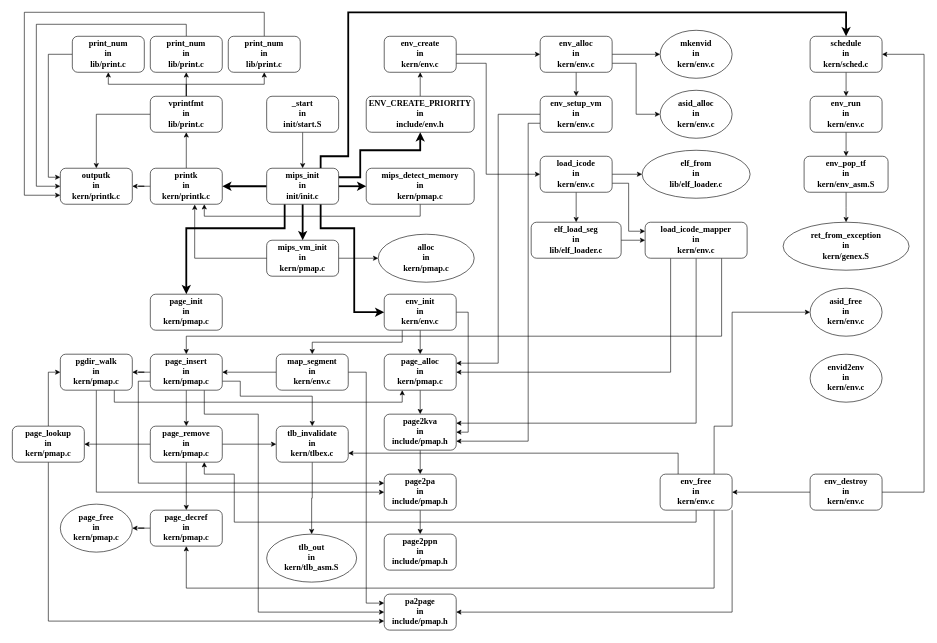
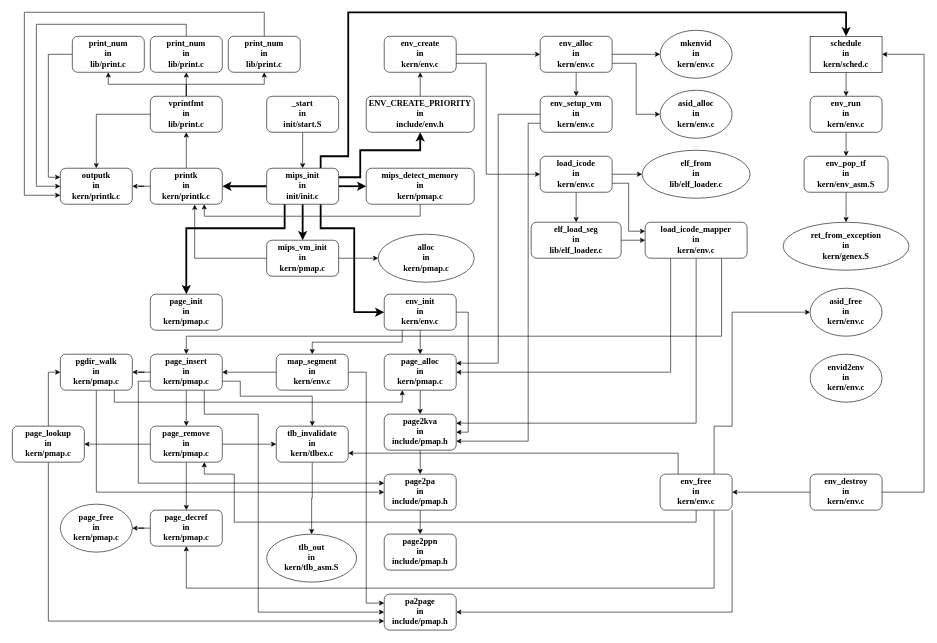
- <mxCell id="97" value="schedule&lt;div style=&quot;font-size: 14px;&quot;&gt;in&lt;/div&gt;&lt;div style=&quot;font-size: 14px;&quot;&gt;kern/sched.c&lt;/div&gt;" style="rounded=1;whiteSpace=wrap;html=1;fontSize=14;fontFamily=Lucida Console;fontStyle=1" vertex="1" parent="1"><mxGeometry x="1350" y="60" width="120" height="60" as="geometry" /></mxCell>
+ <mxCell id="97" value="schedule&lt;div style=&quot;font-size: 14px;&quot;&gt;in&lt;/div&gt;&lt;div style=&quot;font-size: 14px;&quot;&gt;kern/sched.c&lt;/div&gt;" style="whiteSpace=wrap;html=1;fontSize=14;fontFamily=Lucida Console;fontStyle=1;rounded=0;" vertex="1" parent="1"><mxGeometry x="1350" y="60" width="120" height="60" as="geometry" /></mxCell>
